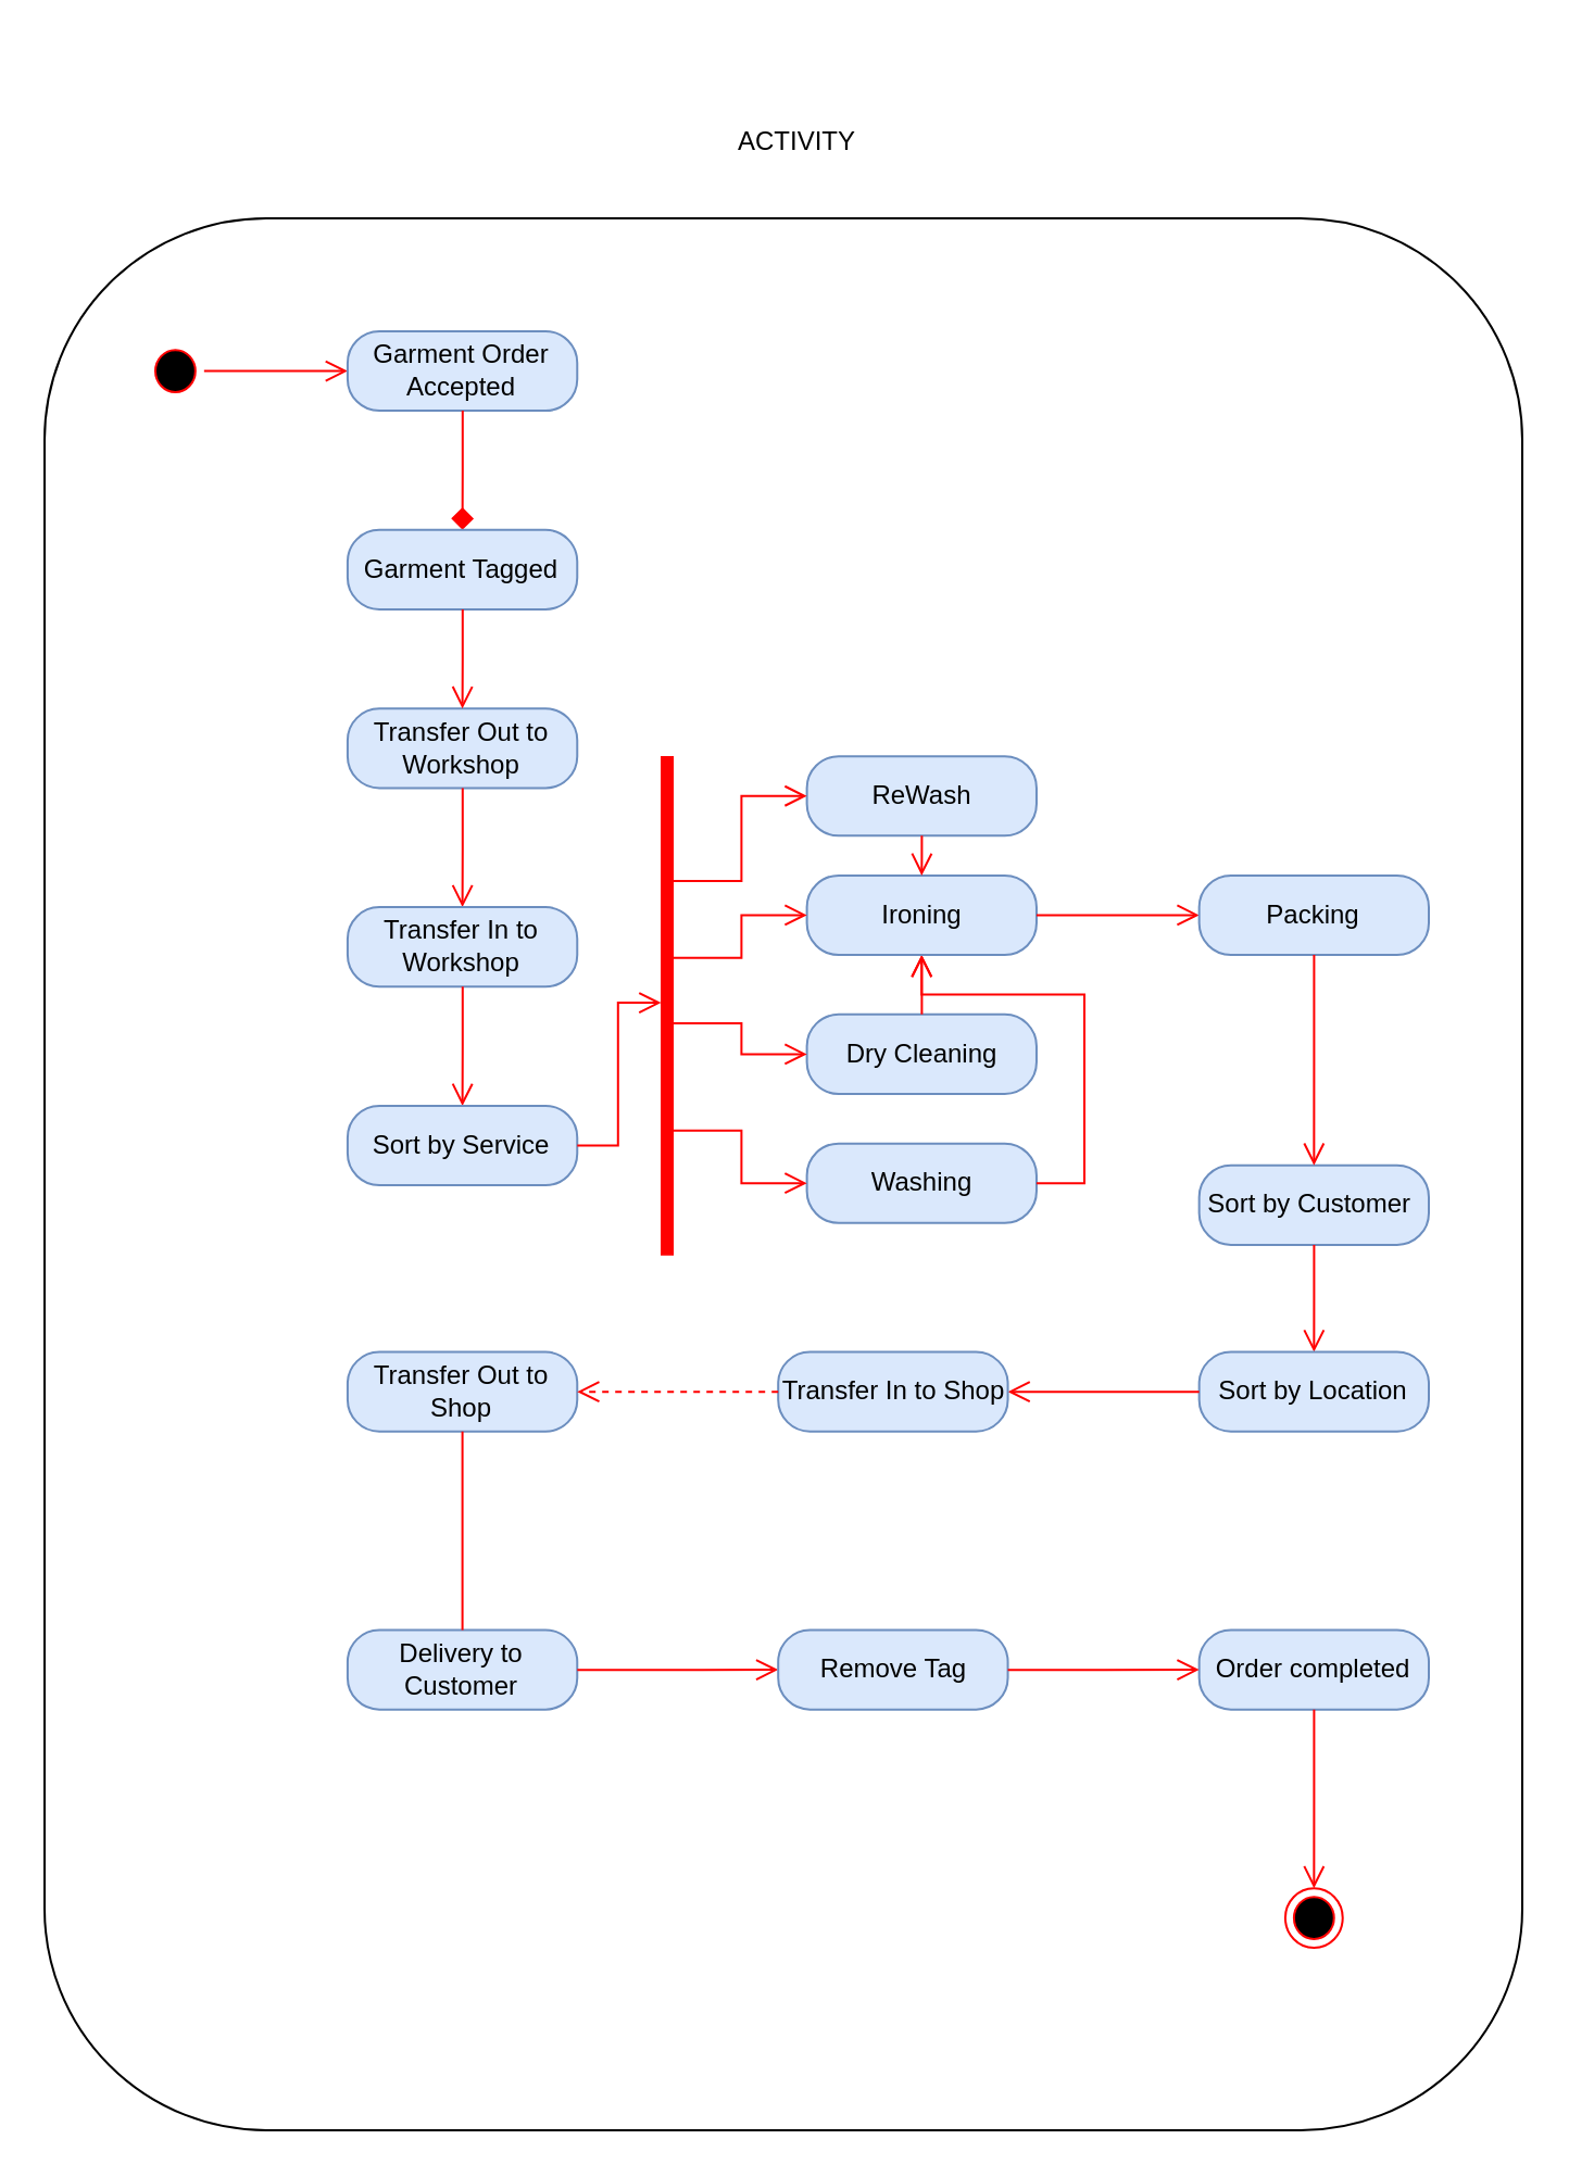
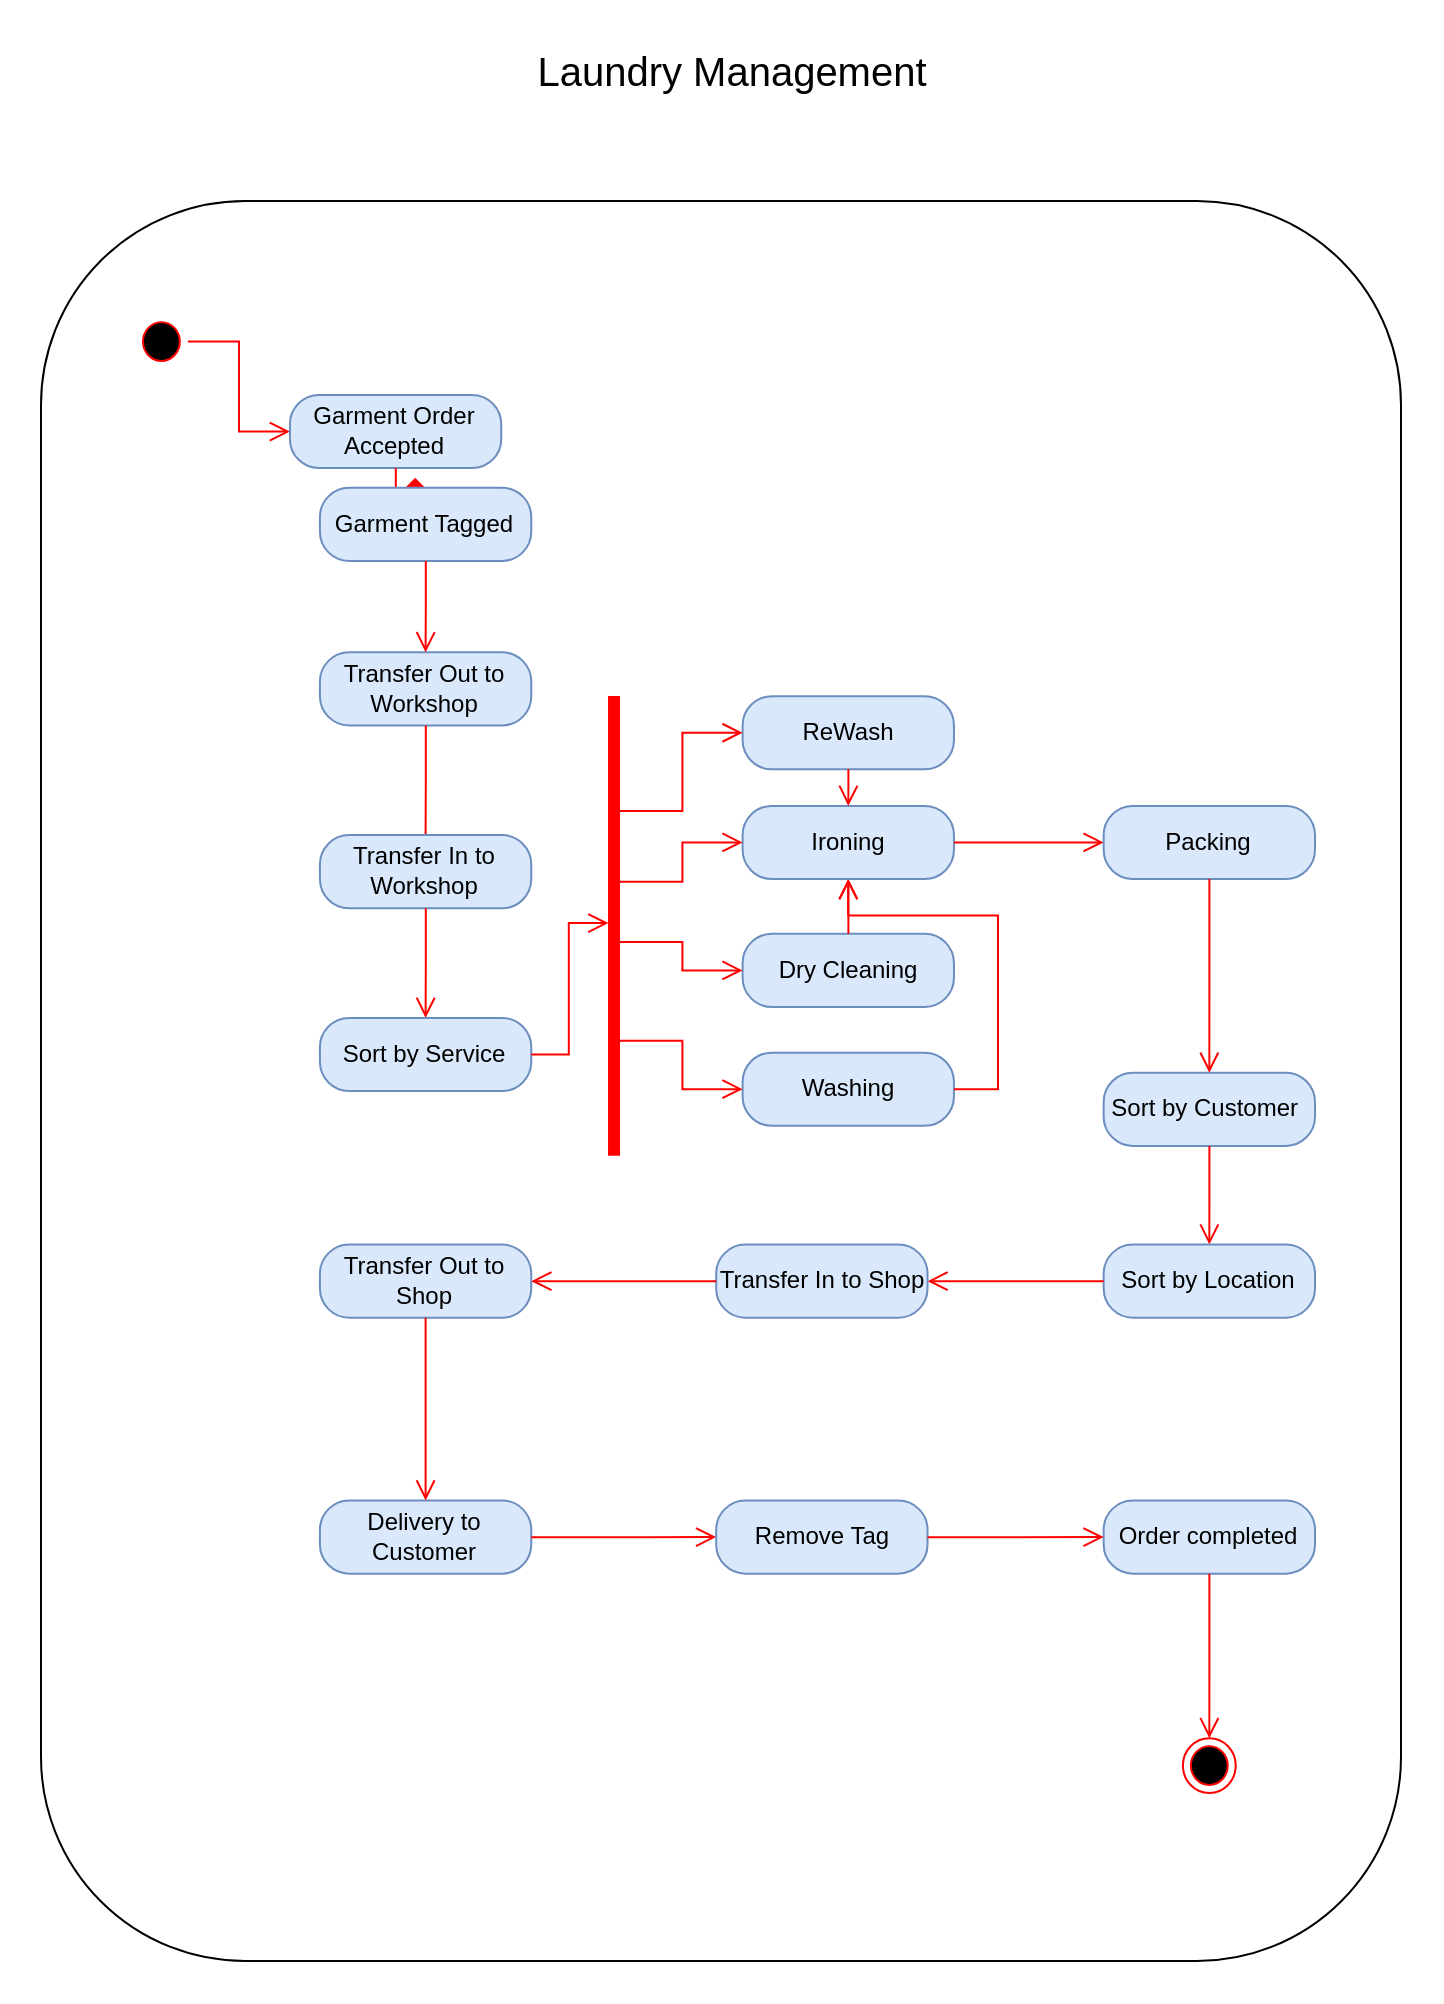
+ <mxCell id="4" value="&lt;font style=&quot;font-size: 20px;&quot;&gt;Laundry Management&lt;/font&gt;" style="text;html=1;strokeColor=none;fillColor=none;align=center;verticalAlign=middle;whiteSpace=wrap;rounded=0;" vertex="1" parent="3"><mxGeometry width="240" height="30" as="geometry" /></mxCell>
- <mxCell id="5" value="ACTIVITY" style="text;html=1;strokeColor=none;fillColor=none;align=center;verticalAlign=middle;whiteSpace=wrap;rounded=0;" vertex="1" parent="3"><mxGeometry x="78" y="30" width="85" height="30" as="geometry" /></mxCell>
- <mxCell id="10" value="Garment Order Accepted" style="rounded=1;whiteSpace=wrap;html=1;arcSize=40;fillColor=#dae8fc;strokeColor=#6c8ebf;" vertex="1" parent="6"><mxGeometry x="92.463" width="105.672" height="36.56" as="geometry" /></mxCell>
+ <mxCell id="10" value="Garment Order Accepted" style="rounded=1;whiteSpace=wrap;html=1;arcSize=40;fillColor=#dae8fc;strokeColor=#6c8ebf;" vertex="1" parent="6"><mxGeometry x="77.463" y="45" width="105.672" height="36.56" as="geometry" /></mxCell>
- <mxCell id="13" value="" style="edgeStyle=orthogonalEdgeStyle;html=1;verticalAlign=bottom;endArrow=open;endSize=8;strokeColor=#ff0000;rounded=0;entryX=0.5;entryY=0;entryDx=0;entryDy=0;" edge="1" parent="6" source="12" target="14"><mxGeometry relative="1" as="geometry"><mxPoint x="237.761" y="274.201" as="targetPoint" /></mxGeometry></mxCell>
+ <mxCell id="13" value="" style="edgeStyle=orthogonalEdgeStyle;html=1;verticalAlign=bottom;endArrow=none;endSize=8;strokeColor=#ff0000;rounded=0;entryX=0.5;entryY=0;entryDx=0;entryDy=0;" edge="1" parent="6" source="12" target="14"><mxGeometry relative="1" as="geometry"><mxPoint x="237.761" y="274.201" as="targetPoint" /></mxGeometry></mxCell>
- <mxCell id="48" value="" style="edgeStyle=orthogonalEdgeStyle;html=1;verticalAlign=bottom;endArrow=open;endSize=8;strokeColor=#ff0000;rounded=0;entryX=1;entryY=0.5;entryDx=0;entryDy=0;exitX=0;exitY=0.5;exitDx=0;exitDy=0;dashed=1;" edge="1" parent="6" source="35" target="34"><mxGeometry relative="1" as="geometry"><mxPoint x="405.075" y="497.219" as="targetPoint" /><mxPoint x="493.134" y="497.219" as="sourcePoint" /></mxGeometry></mxCell>
+ <mxCell id="48" value="" style="edgeStyle=orthogonalEdgeStyle;html=1;verticalAlign=bottom;endArrow=open;endSize=8;strokeColor=#ff0000;rounded=0;entryX=1;entryY=0.5;entryDx=0;entryDy=0;exitX=0;exitY=0.5;exitDx=0;exitDy=0;" edge="1" parent="6" source="35" target="34"><mxGeometry relative="1" as="geometry"><mxPoint x="405.075" y="497.219" as="targetPoint" /><mxPoint x="493.134" y="497.219" as="sourcePoint" /></mxGeometry></mxCell>
- <mxCell id="49" value="" style="edgeStyle=orthogonalEdgeStyle;html=1;verticalAlign=bottom;endArrow=none;endSize=8;strokeColor=#ff0000;rounded=0;entryX=0.5;entryY=0;entryDx=0;entryDy=0;exitX=0.5;exitY=1;exitDx=0;exitDy=0;" edge="1" parent="6" source="34" target="36"><mxGeometry relative="1" as="geometry"><mxPoint x="206.94" y="534.693" as="targetPoint" /><mxPoint x="299.403" y="534.693" as="sourcePoint" /></mxGeometry></mxCell>
+ <mxCell id="49" value="" style="edgeStyle=orthogonalEdgeStyle;html=1;verticalAlign=bottom;endArrow=open;endSize=8;strokeColor=#ff0000;rounded=0;entryX=0.5;entryY=0;entryDx=0;entryDy=0;exitX=0.5;exitY=1;exitDx=0;exitDy=0;" edge="1" parent="6" source="34" target="36"><mxGeometry relative="1" as="geometry"><mxPoint x="206.94" y="534.693" as="targetPoint" /><mxPoint x="299.403" y="534.693" as="sourcePoint" /></mxGeometry></mxCell>
